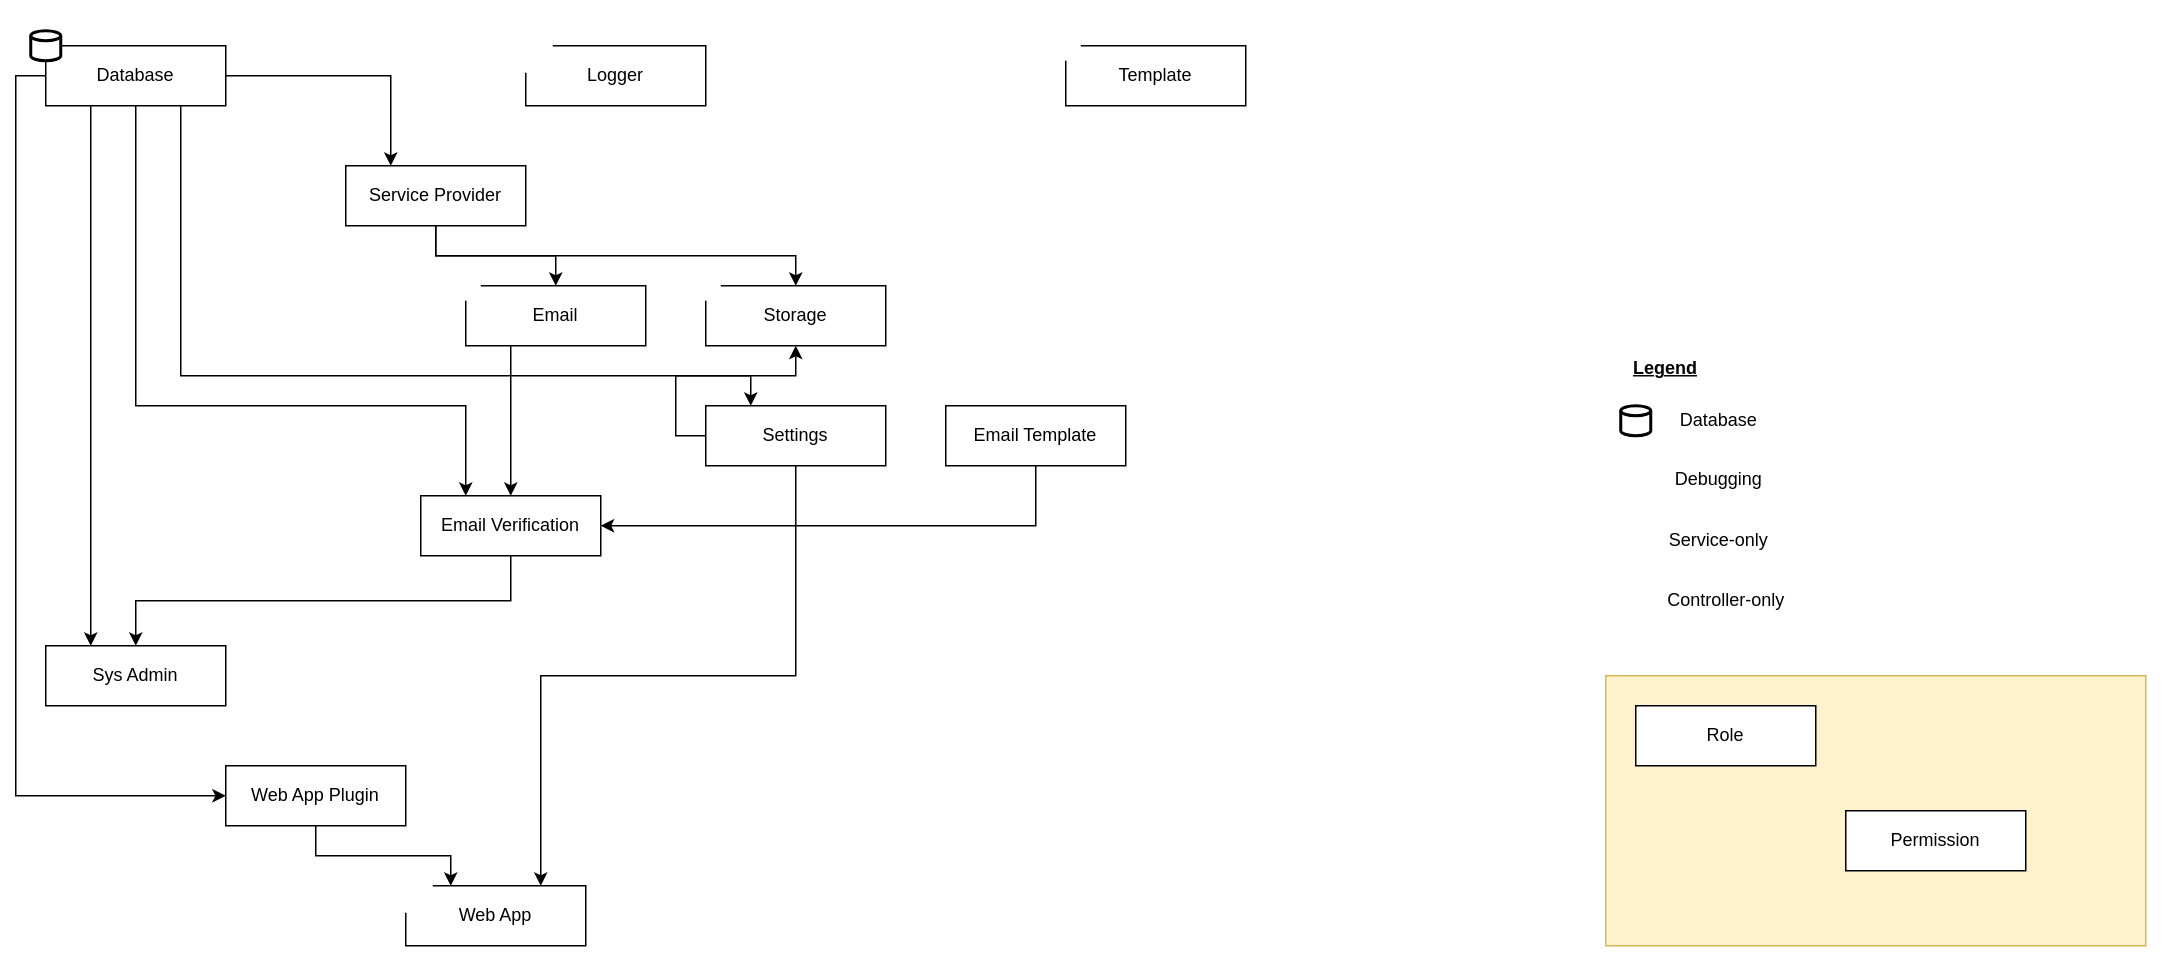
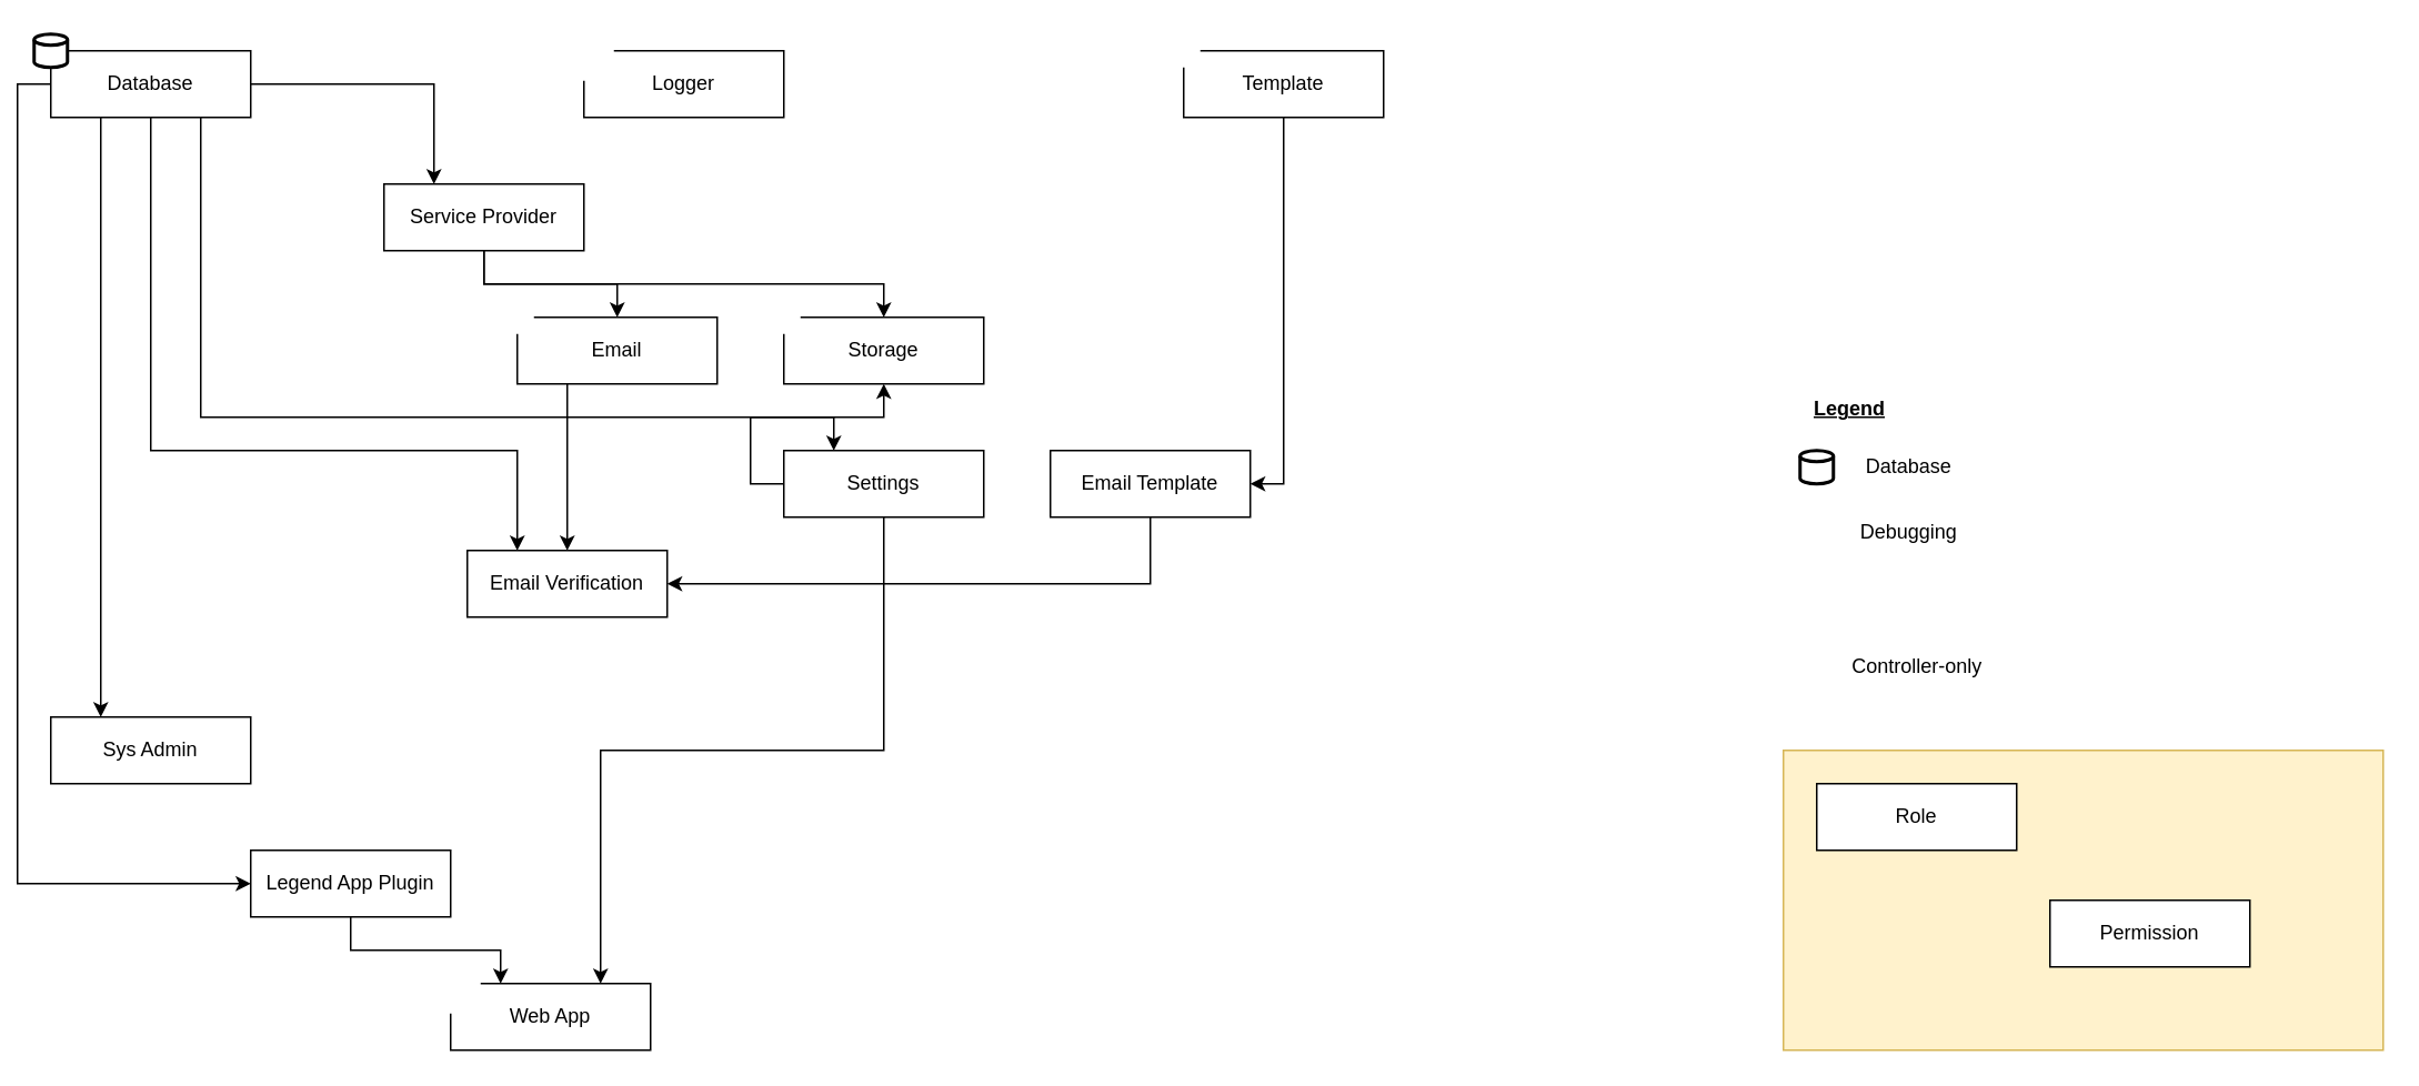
+ <mxCell id="10" style="edgeStyle=orthogonalEdgeStyle;rounded=0;orthogonalLoop=1;jettySize=auto;html=1;exitX=0.5;exitY=1;exitDx=0;exitDy=0;entryX=1;entryY=0.5;entryDx=0;entryDy=0;" edge="1" parent="1" source="33" target="17"><mxGeometry relative="1" as="geometry" /></mxCell>
- <mxCell id="54" value="Service-only" style="text;html=1;resizable=0;autosize=1;align=center;verticalAlign=middle;points=[];fillColor=none;strokeColor=none;rounded=0;" vertex="1" parent="52"><mxGeometry x="25" width="80" height="20" as="geometry" /></mxCell>
- <mxCell id="14" style="edgeStyle=orthogonalEdgeStyle;rounded=0;orthogonalLoop=1;jettySize=auto;html=1;exitX=0.5;exitY=1;exitDx=0;exitDy=0;entryX=0.5;entryY=0;entryDx=0;entryDy=0;" edge="1" parent="1" source="15" target="21"><mxGeometry relative="1" as="geometry" /></mxCell>
- <mxCell id="23" value="Web App Plugin" style="rounded=0;whiteSpace=wrap;html=1;" vertex="1" parent="1"><mxGeometry x="150" y="510" width="120" height="40" as="geometry" /></mxCell>
+ <mxCell id="23" value="Legend App Plugin" style="rounded=0;whiteSpace=wrap;html=1;" vertex="1" parent="1"><mxGeometry x="150" y="510" width="120" height="40" as="geometry" /></mxCell>
